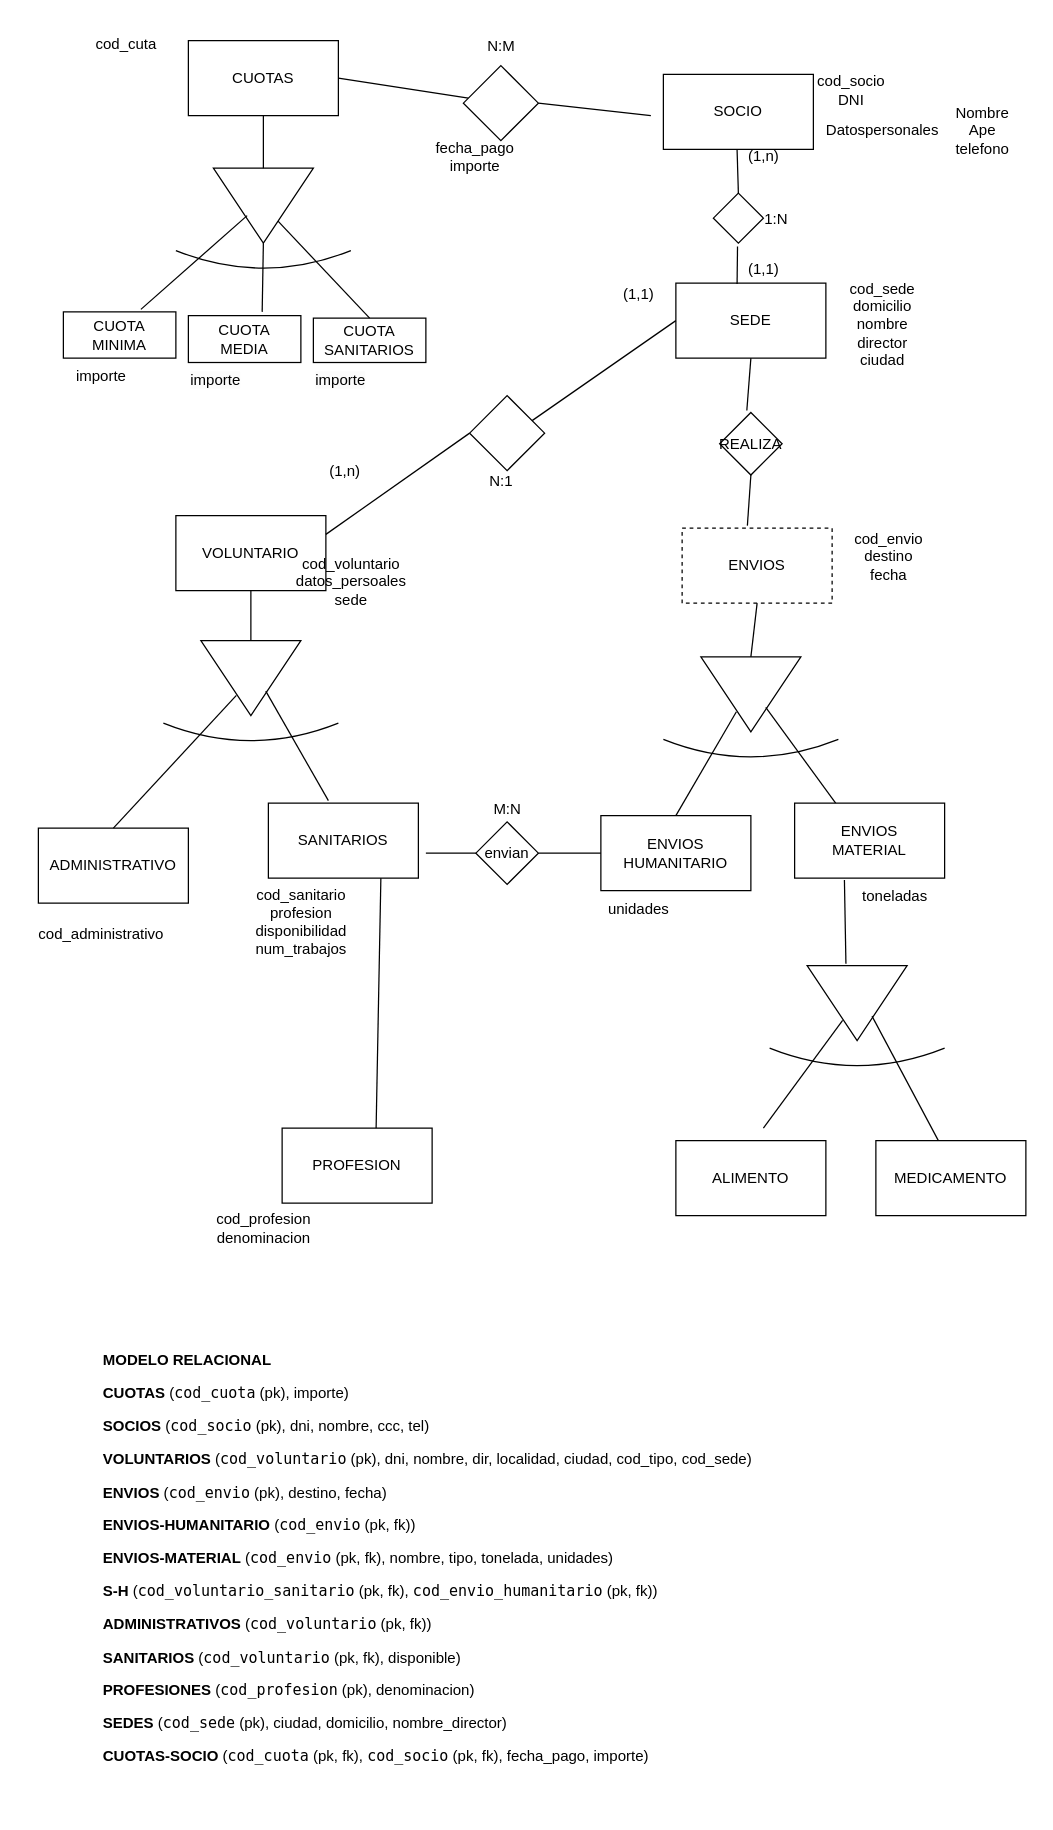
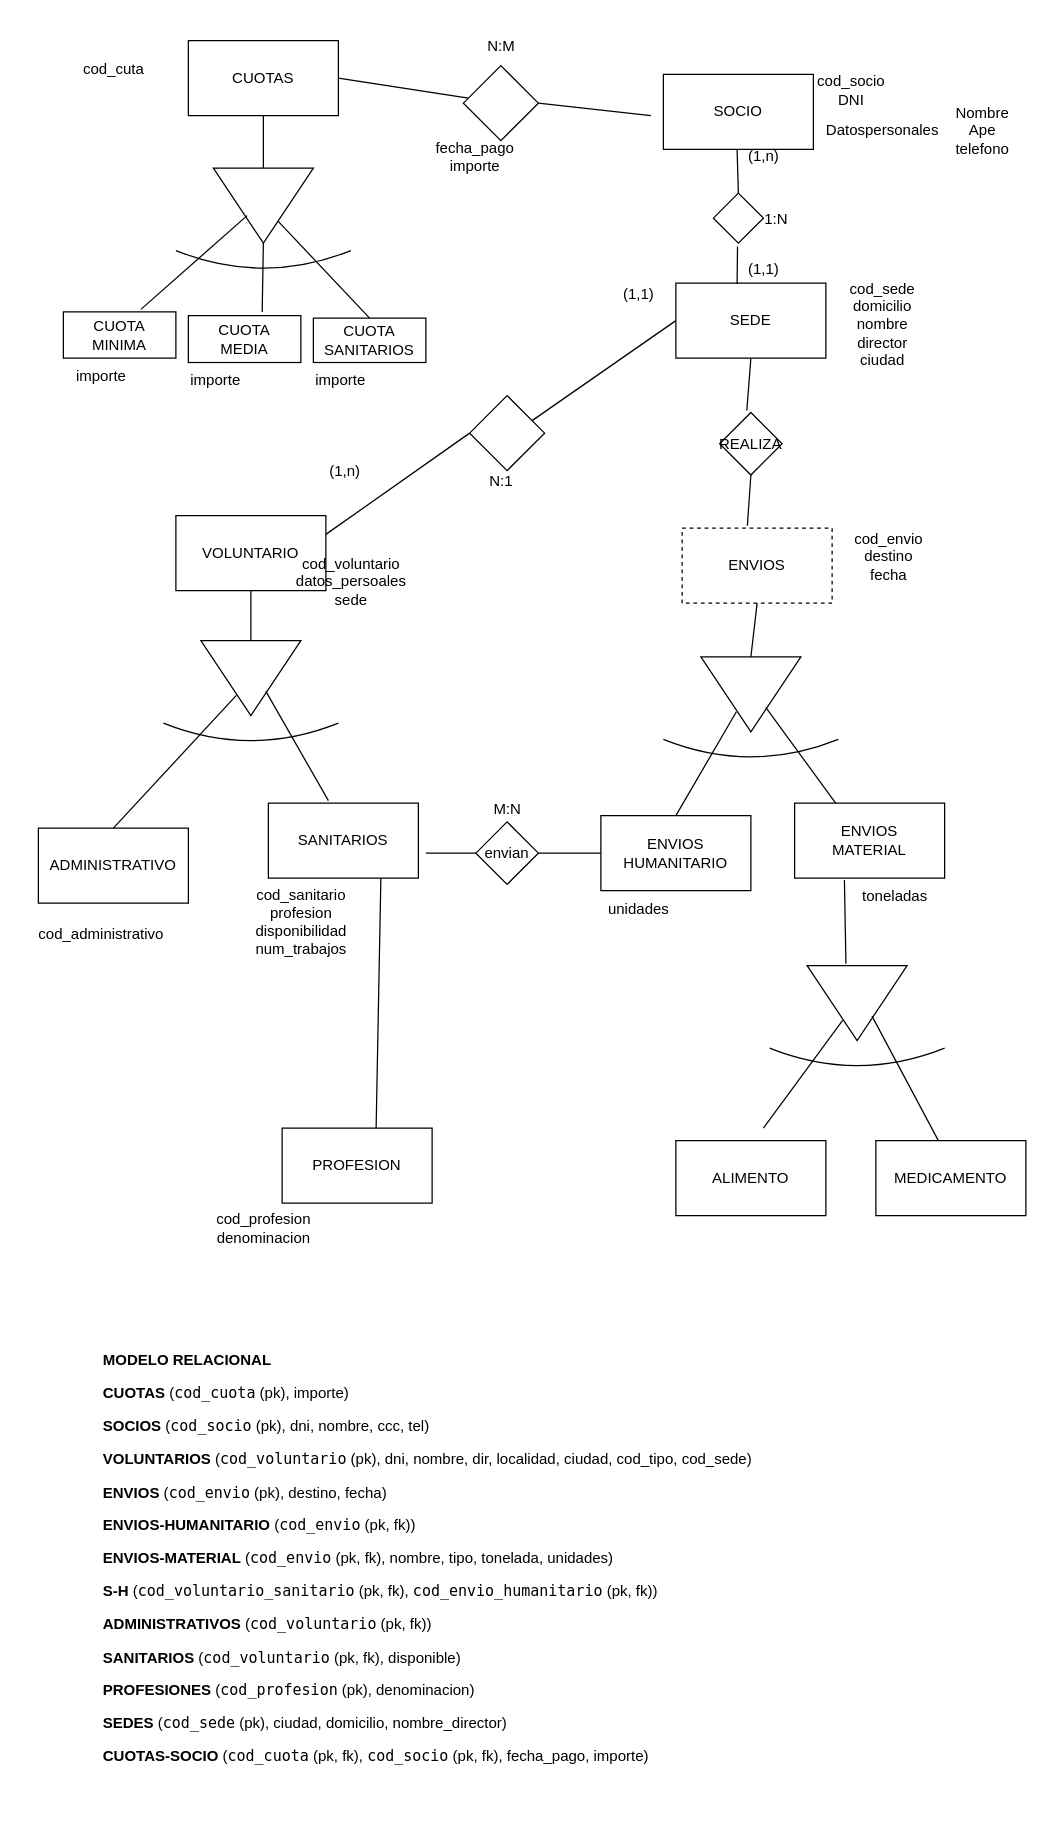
- <mxCell id="45" value="cod_cuta" style="text;html=1;align=center;verticalAlign=middle;resizable=0;points=[];autosize=1;strokeColor=none;fillColor=none;" vertex="1" parent="1"><mxGeometry x="65" y="20" width="70" height="30" as="geometry" /></mxCell>
+ <mxCell id="45" value="cod_cuta" style="text;html=1;align=center;verticalAlign=middle;resizable=0;points=[];autosize=1;strokeColor=none;fillColor=none;" vertex="1" parent="1"><mxGeometry x="55" y="40" width="70" height="30" as="geometry" /></mxCell>
